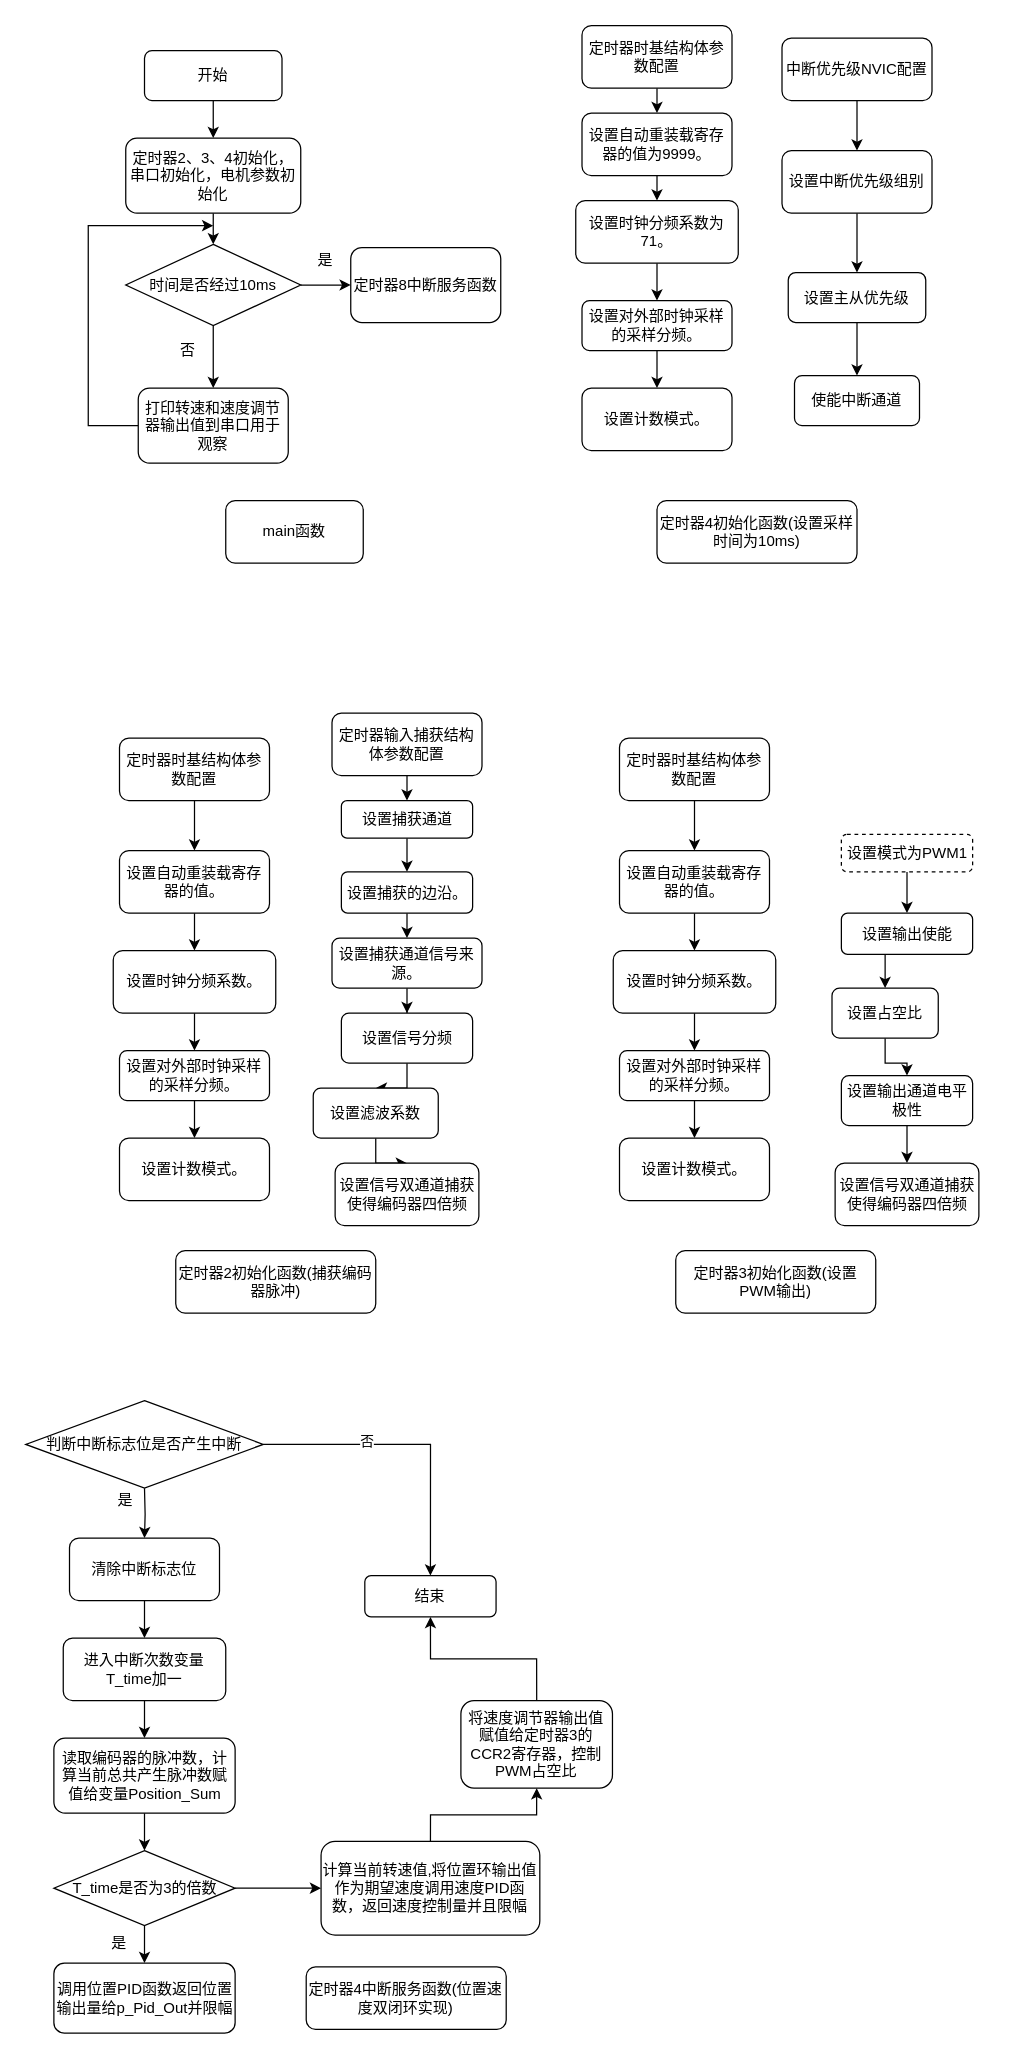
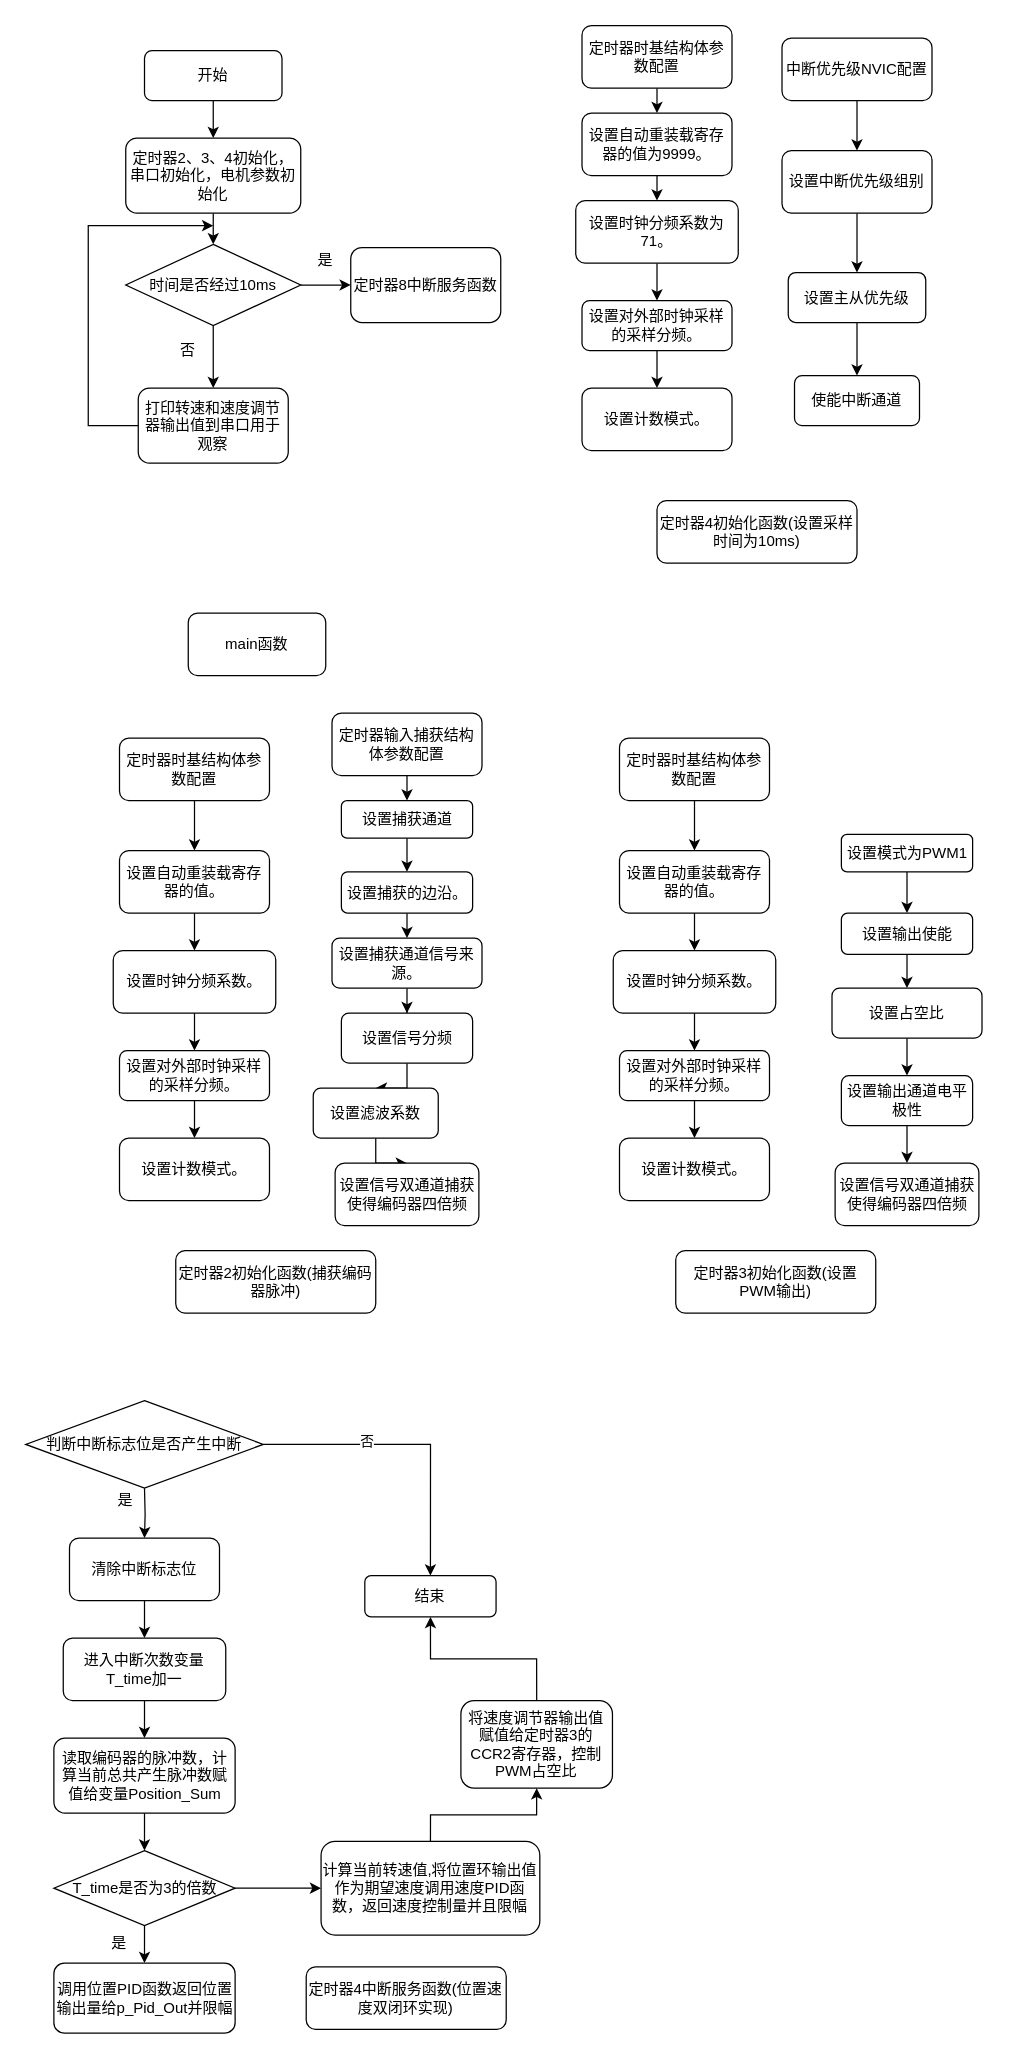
- <mxCell id="11" value="main函数" style="rounded=1;whiteSpace=wrap;html=1;" vertex="1" parent="1"><mxGeometry x="180" y="400" width="110" height="50" as="geometry" /></mxCell>
+ <mxCell id="11" value="main函数" style="rounded=1;whiteSpace=wrap;html=1;" vertex="1" parent="1"><mxGeometry x="150" y="490" width="110" height="50" as="geometry" /></mxCell>
- <mxCell id="70" value="设置模式为PWM1" style="rounded=1;whiteSpace=wrap;html=1;dashed=1;" vertex="1" parent="1"><mxGeometry x="672.5" y="667" width="105" height="30" as="geometry" /></mxCell>
+ <mxCell id="70" value="设置模式为PWM1" style="rounded=1;whiteSpace=wrap;html=1;" vertex="1" parent="1"><mxGeometry x="672.5" y="667" width="105" height="30" as="geometry" /></mxCell>
- <mxCell id="66" value="设置占空比" style="rounded=1;whiteSpace=wrap;html=1;" vertex="1" parent="1"><mxGeometry x="665" y="790" width="85" height="40" as="geometry" /></mxCell>
+ <mxCell id="66" value="设置占空比" style="rounded=1;whiteSpace=wrap;html=1;" vertex="1" parent="1"><mxGeometry x="665" y="790" width="120" height="40" as="geometry" /></mxCell>
